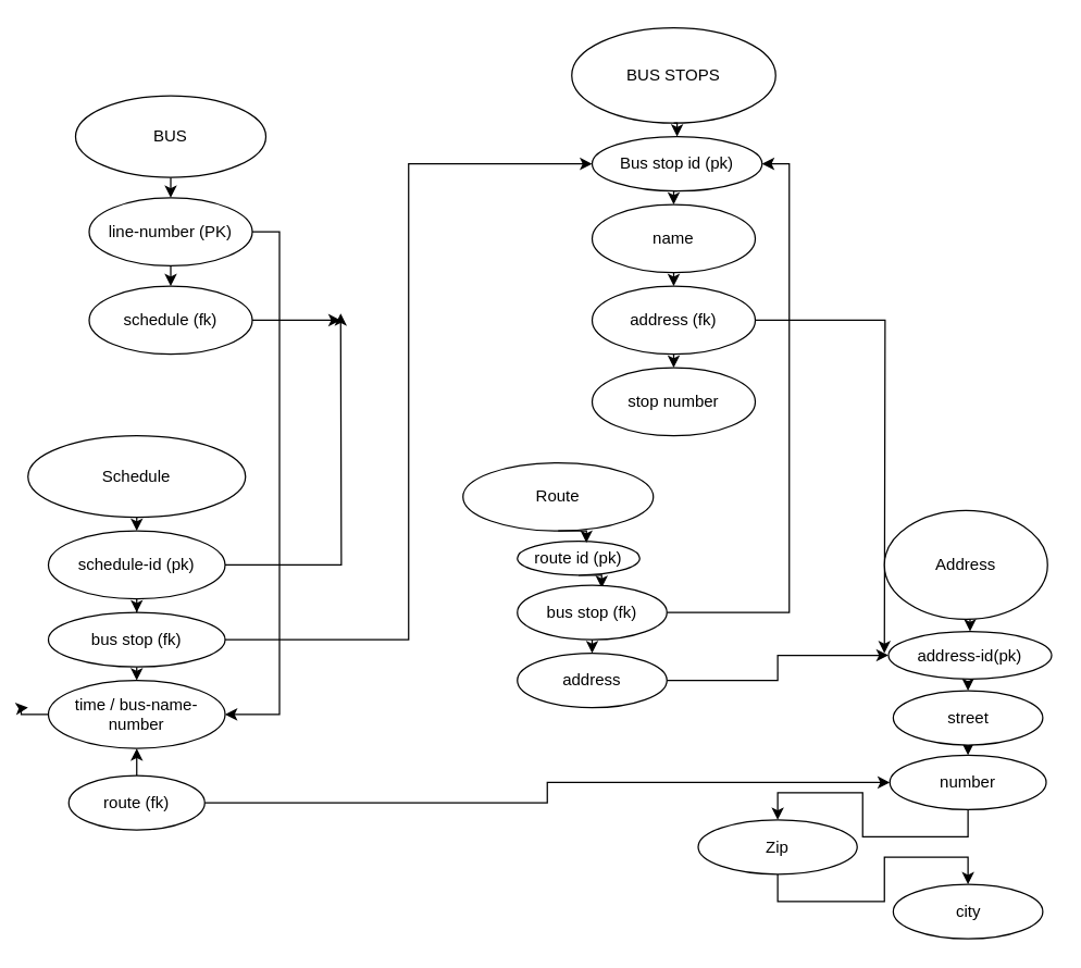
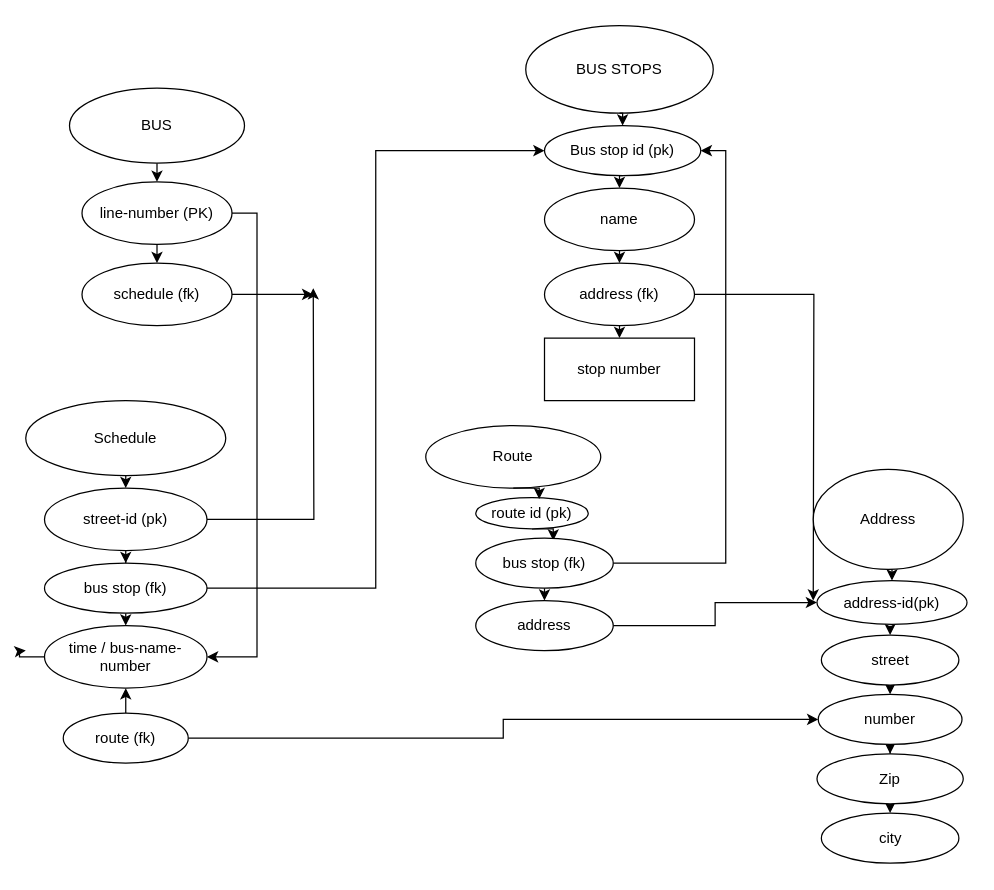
- <mxCell id="16" value="stop number" style="ellipse;whiteSpace=wrap;html=1;" parent="1" vertex="1"><mxGeometry x="435" y="270" width="120" height="50" as="geometry" /></mxCell>
+ <mxCell id="16" value="stop number" style="whiteSpace=wrap;html=1;rounded=0;" parent="1" vertex="1"><mxGeometry x="435" y="270" width="120" height="50" as="geometry" /></mxCell>
- <mxCell id="21" value="schedule-id (pk)" style="ellipse;whiteSpace=wrap;html=1;" parent="1" vertex="1"><mxGeometry x="35" y="390" width="130" height="50" as="geometry" /></mxCell>
+ <mxCell id="21" value="street-id (pk)" style="ellipse;whiteSpace=wrap;html=1;" parent="1" vertex="1"><mxGeometry x="35" y="390" width="130" height="50" as="geometry" /></mxCell>
- <mxCell id="42" value="Zip" style="ellipse;whiteSpace=wrap;html=1;" parent="1" vertex="1"><mxGeometry x="513" y="602.5" width="117" height="40" as="geometry" /></mxCell>
+ <mxCell id="42" value="Zip" style="ellipse;whiteSpace=wrap;html=1;" parent="1" vertex="1"><mxGeometry x="653" y="602.5" width="117" height="40" as="geometry" /></mxCell>
